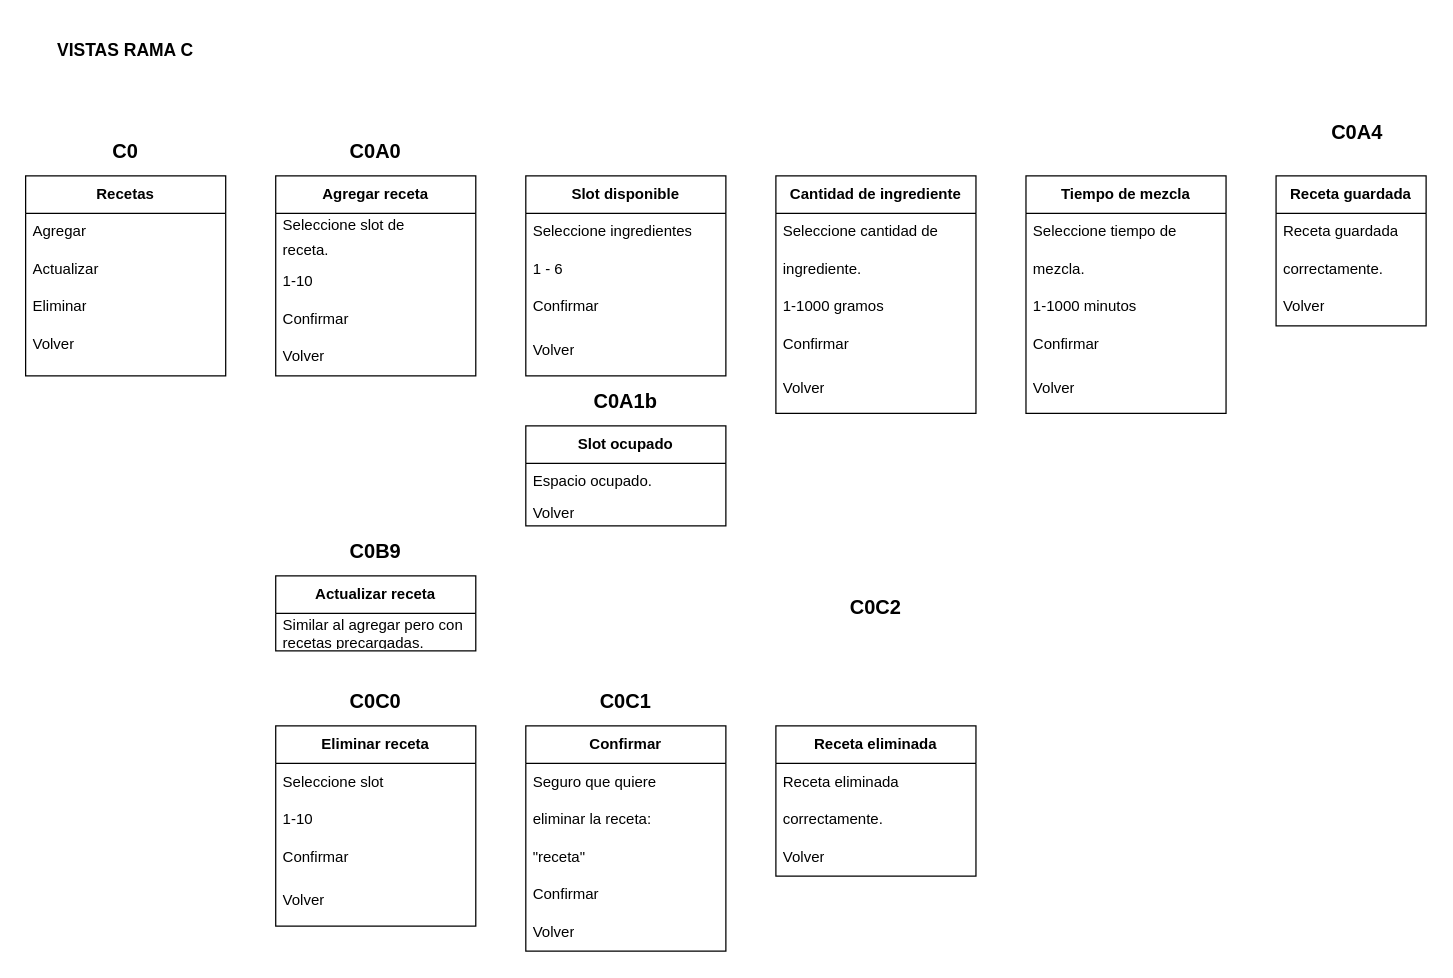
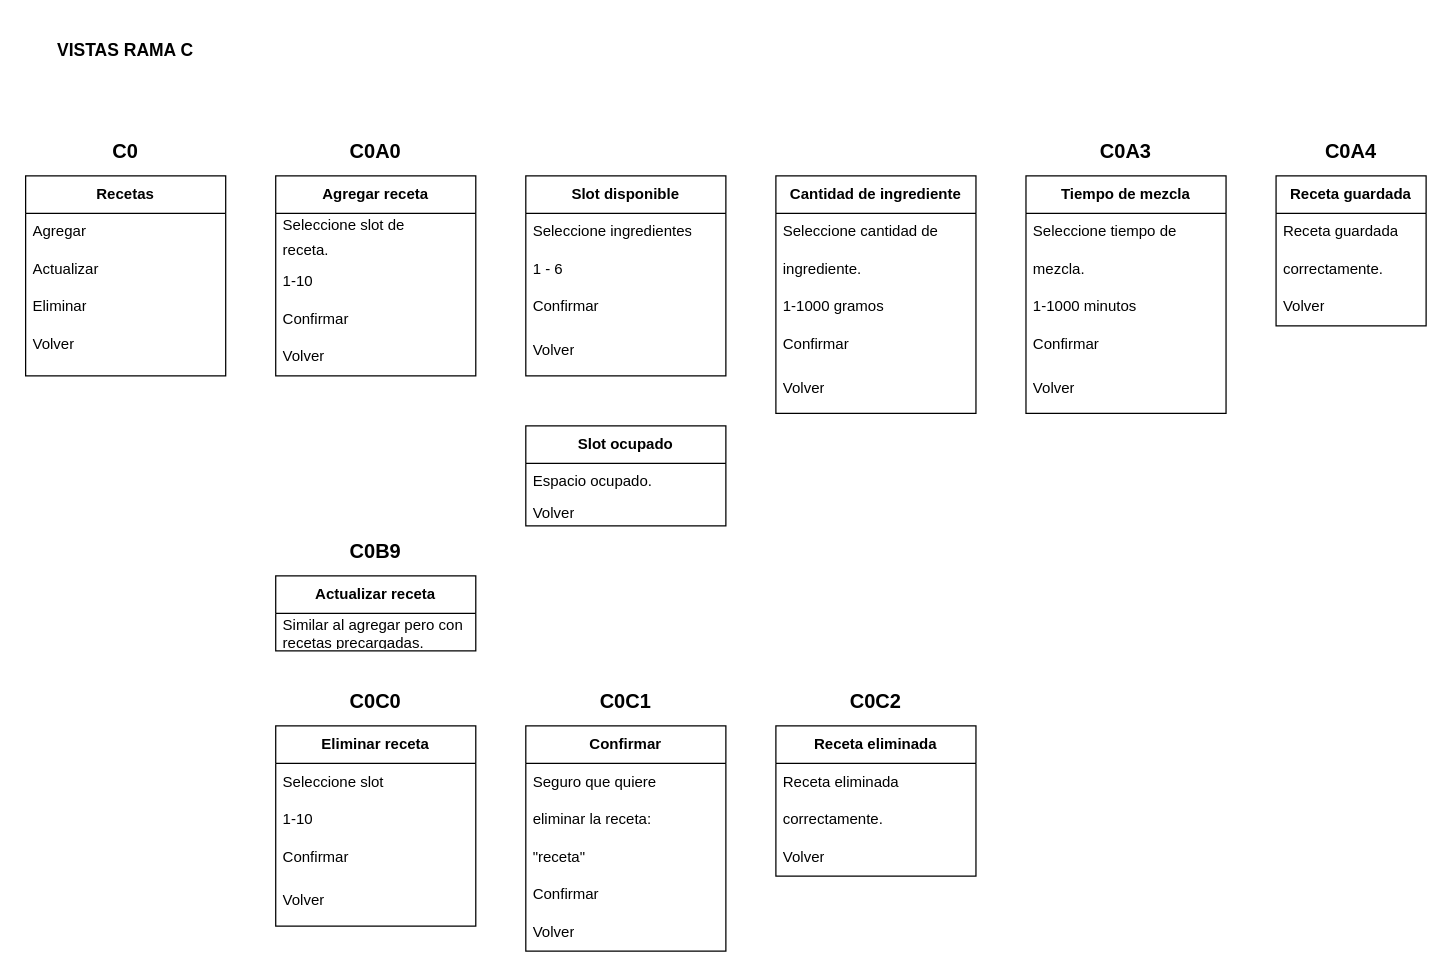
- <mxCell id="43" value="&lt;font style=&quot;font-size: 16px;&quot;&gt;&lt;b&gt;C0A4&lt;/b&gt;&lt;/font&gt;" style="text;html=1;strokeColor=none;fillColor=none;align=center;verticalAlign=middle;whiteSpace=wrap;rounded=0;" vertex="1" parent="1"><mxGeometry x="1045" y="85" width="80" height="40" as="geometry" /></mxCell>
+ <mxCell id="43" value="&lt;font style=&quot;font-size: 16px;&quot;&gt;&lt;b&gt;C0A4&lt;/b&gt;&lt;/font&gt;" style="text;html=1;strokeColor=none;fillColor=none;align=center;verticalAlign=middle;whiteSpace=wrap;rounded=0;" vertex="1" parent="1"><mxGeometry x="1040" y="100" width="80" height="40" as="geometry" /></mxCell>
+ <mxCell id="38" value="&lt;font style=&quot;font-size: 16px;&quot;&gt;&lt;b&gt;C0A3&lt;/b&gt;&lt;/font&gt;" style="text;html=1;strokeColor=none;fillColor=none;align=center;verticalAlign=middle;whiteSpace=wrap;rounded=0;" vertex="1" parent="1"><mxGeometry x="860" y="100" width="80" height="40" as="geometry" /></mxCell>
- <mxCell id="20" value="&lt;font style=&quot;font-size: 16px;&quot;&gt;&lt;b&gt;C0A1b&lt;/b&gt;&lt;/font&gt;" style="text;html=1;strokeColor=none;fillColor=none;align=center;verticalAlign=middle;whiteSpace=wrap;rounded=0;" vertex="1" parent="1"><mxGeometry x="460" y="300" width="80" height="40" as="geometry" /></mxCell>
- <mxCell id="64" value="&lt;font style=&quot;font-size: 16px;&quot;&gt;&lt;b&gt;C0C2&lt;/b&gt;&lt;/font&gt;" style="text;html=1;strokeColor=none;fillColor=none;align=center;verticalAlign=middle;whiteSpace=wrap;rounded=0;" vertex="1" parent="1"><mxGeometry x="660" y="465" width="80" height="40" as="geometry" /></mxCell>
+ <mxCell id="64" value="&lt;font style=&quot;font-size: 16px;&quot;&gt;&lt;b&gt;C0C2&lt;/b&gt;&lt;/font&gt;" style="text;html=1;strokeColor=none;fillColor=none;align=center;verticalAlign=middle;whiteSpace=wrap;rounded=0;" vertex="1" parent="1"><mxGeometry x="660" y="540" width="80" height="40" as="geometry" /></mxCell>
